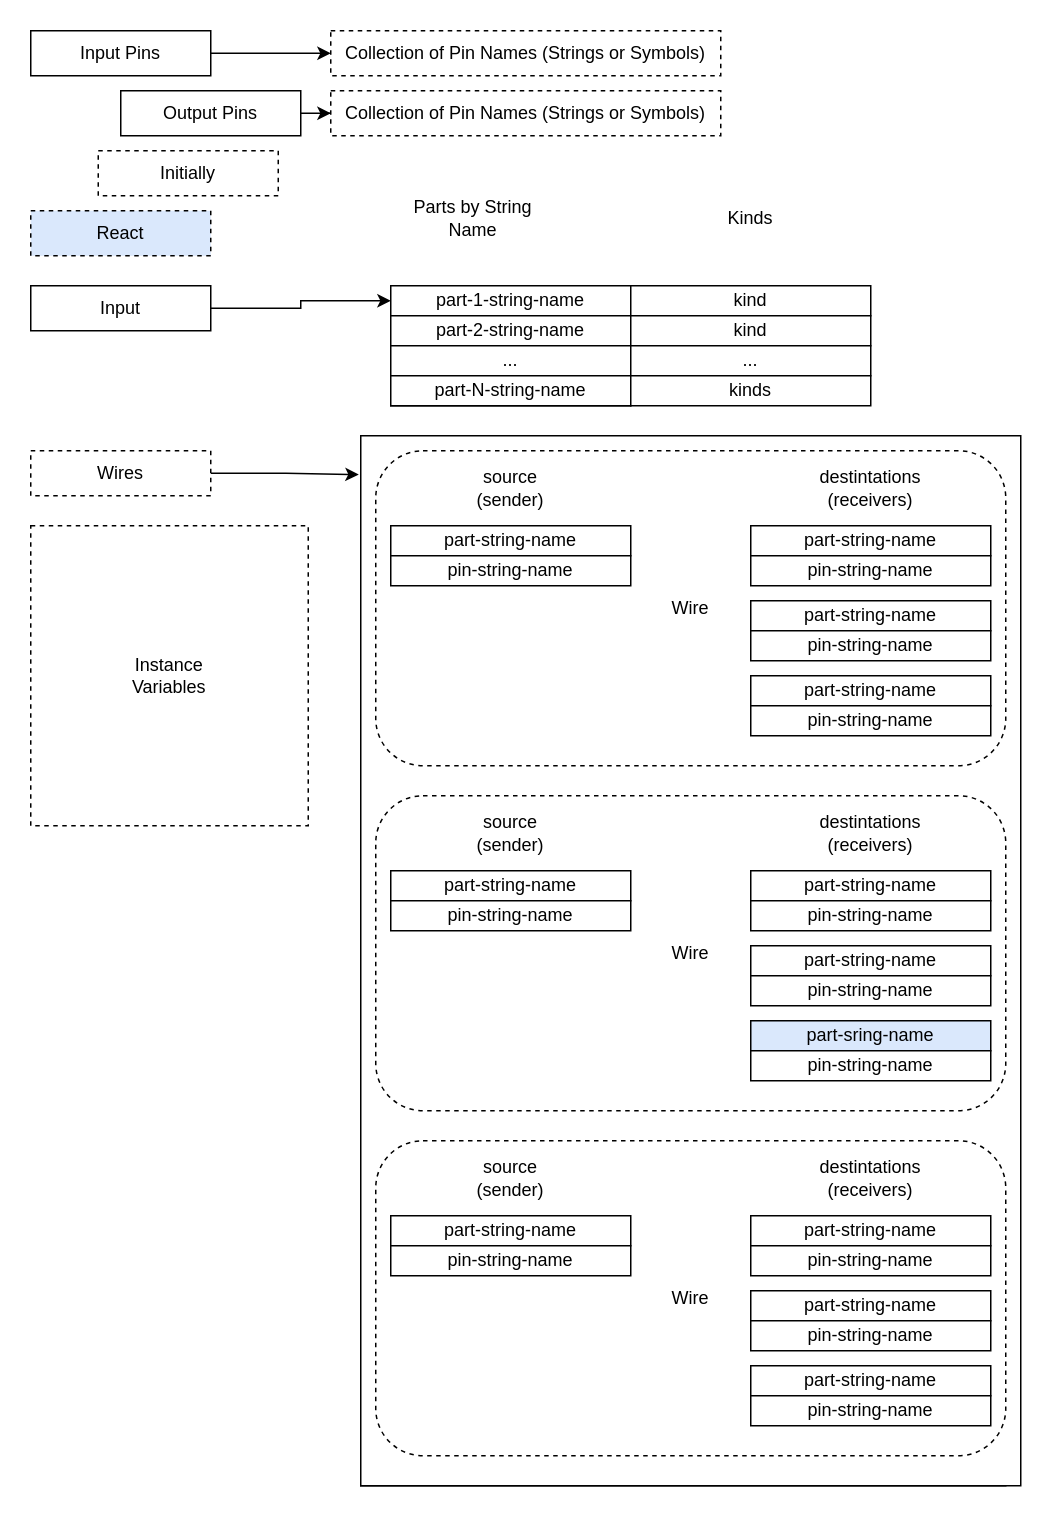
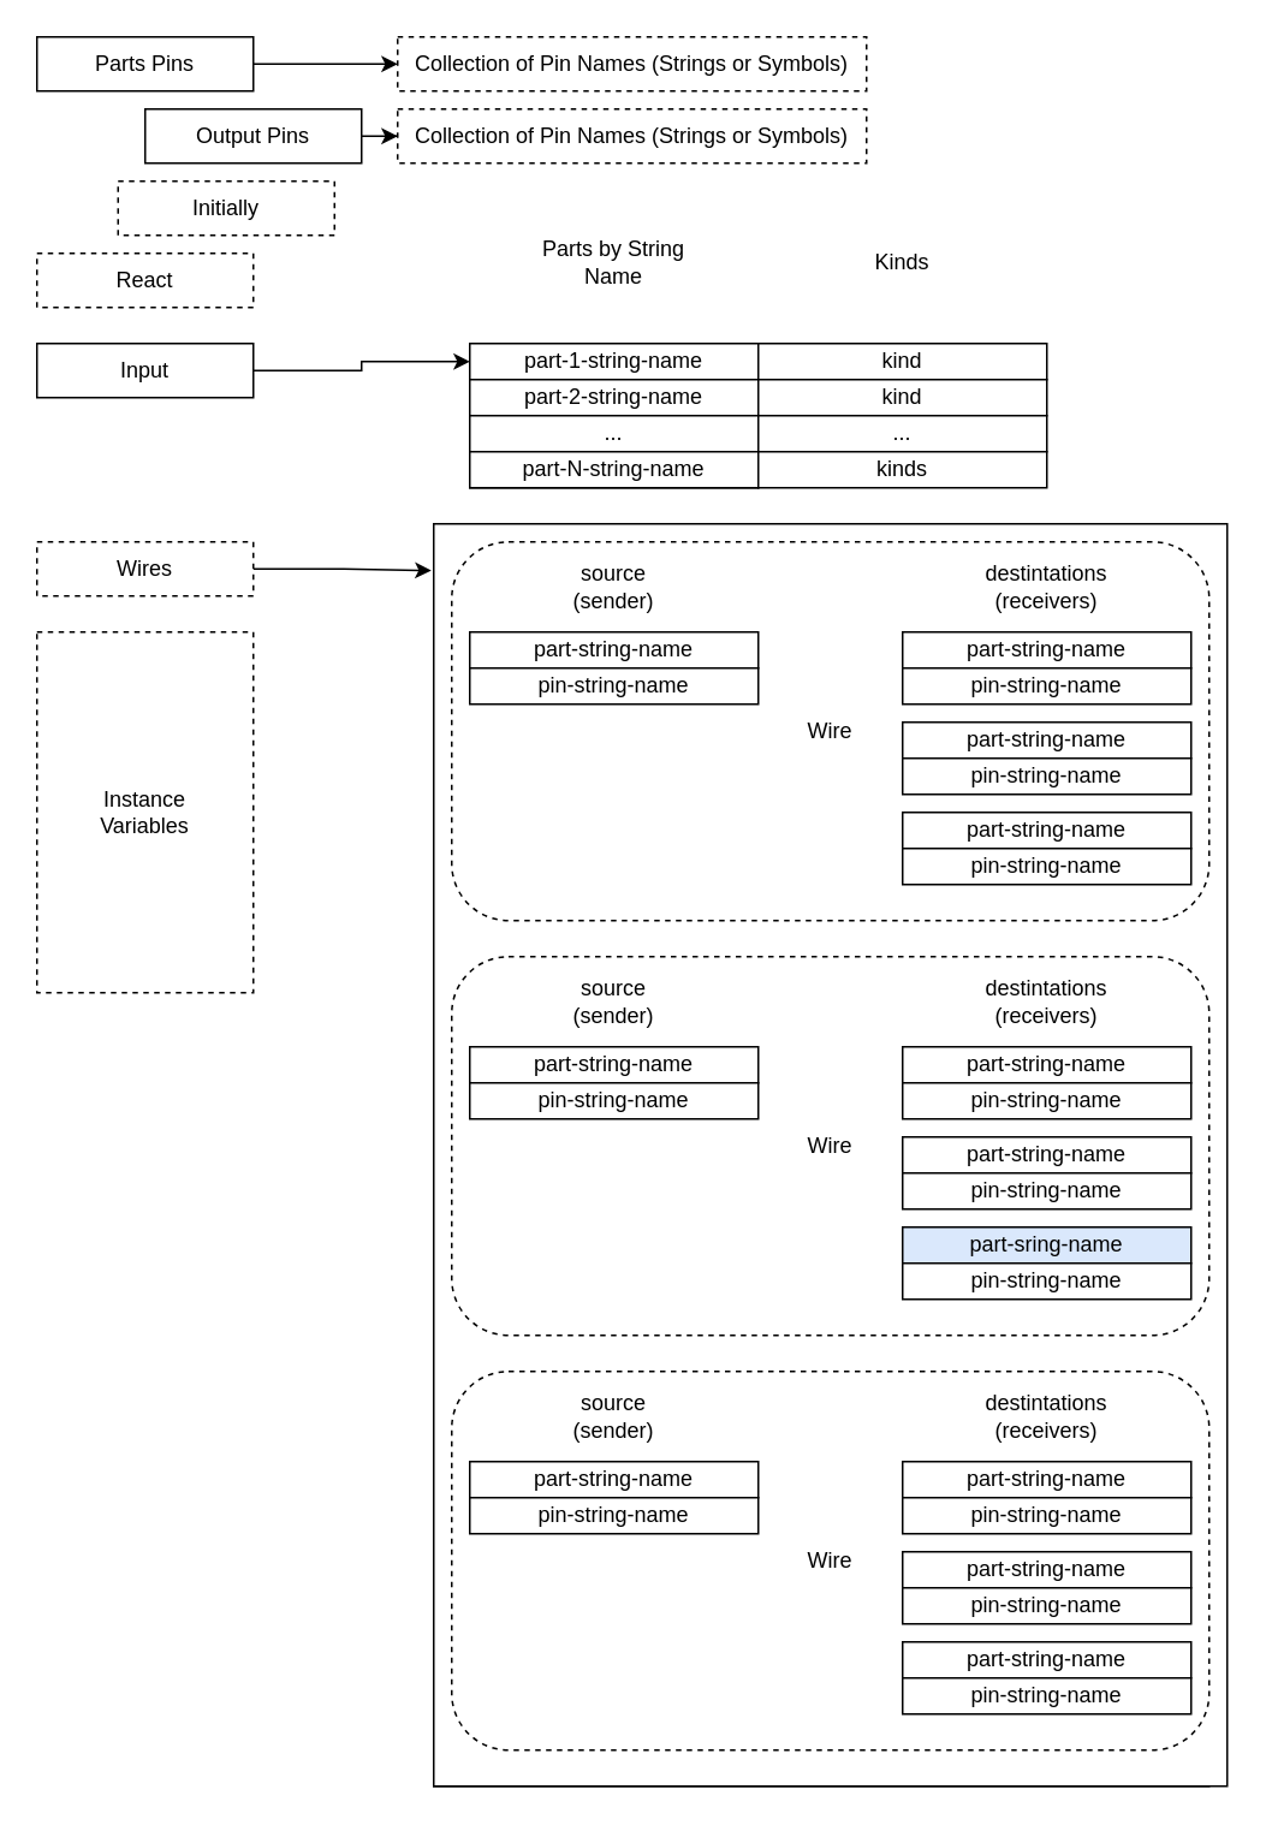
- <mxCell id="92" value="Input Pins" style="rounded=0;whiteSpace=wrap;html=1;" parent="1" vertex="1"><mxGeometry x="20" y="20" width="120" height="30" as="geometry" /></mxCell>
+ <mxCell id="92" value="Parts Pins" style="rounded=0;whiteSpace=wrap;html=1;" parent="1" vertex="1"><mxGeometry x="20" y="20" width="120" height="30" as="geometry" /></mxCell>
- <mxCell id="8" value="Parts by String&lt;br&gt;Name" style="text;html=1;strokeColor=none;fillColor=none;align=center;verticalAlign=middle;whiteSpace=wrap;rounded=0;" parent="1" vertex="1"><mxGeometry x="235" y="110" width="160" height="70" as="geometry" /></mxCell>
+ <mxCell id="8" value="Parts by String&lt;br&gt;Name" style="text;html=1;strokeColor=none;fillColor=none;align=center;verticalAlign=middle;whiteSpace=wrap;rounded=0;" parent="1" vertex="1"><mxGeometry x="260" y="110" width="160" height="70" as="geometry" /></mxCell>
- <mxCell id="44" value="React" style="rounded=0;whiteSpace=wrap;html=1;dashed=1;fillColor=#dae8fc;" parent="1" vertex="1"><mxGeometry x="20" y="140" width="120" height="30" as="geometry" /></mxCell>
+ <mxCell id="44" value="React" style="rounded=0;whiteSpace=wrap;html=1;dashed=1;" parent="1" vertex="1"><mxGeometry x="20" y="140" width="120" height="30" as="geometry" /></mxCell>
- <mxCell id="90" value="Instance&lt;br&gt;Variables" style="rounded=0;whiteSpace=wrap;html=1;dashed=1;" parent="1" vertex="1"><mxGeometry x="20" y="350" width="185" height="200" as="geometry" /></mxCell>
+ <mxCell id="90" value="Instance&lt;br&gt;Variables" style="rounded=0;whiteSpace=wrap;html=1;dashed=1;" parent="1" vertex="1"><mxGeometry x="20" y="350" width="120" height="200" as="geometry" /></mxCell>
